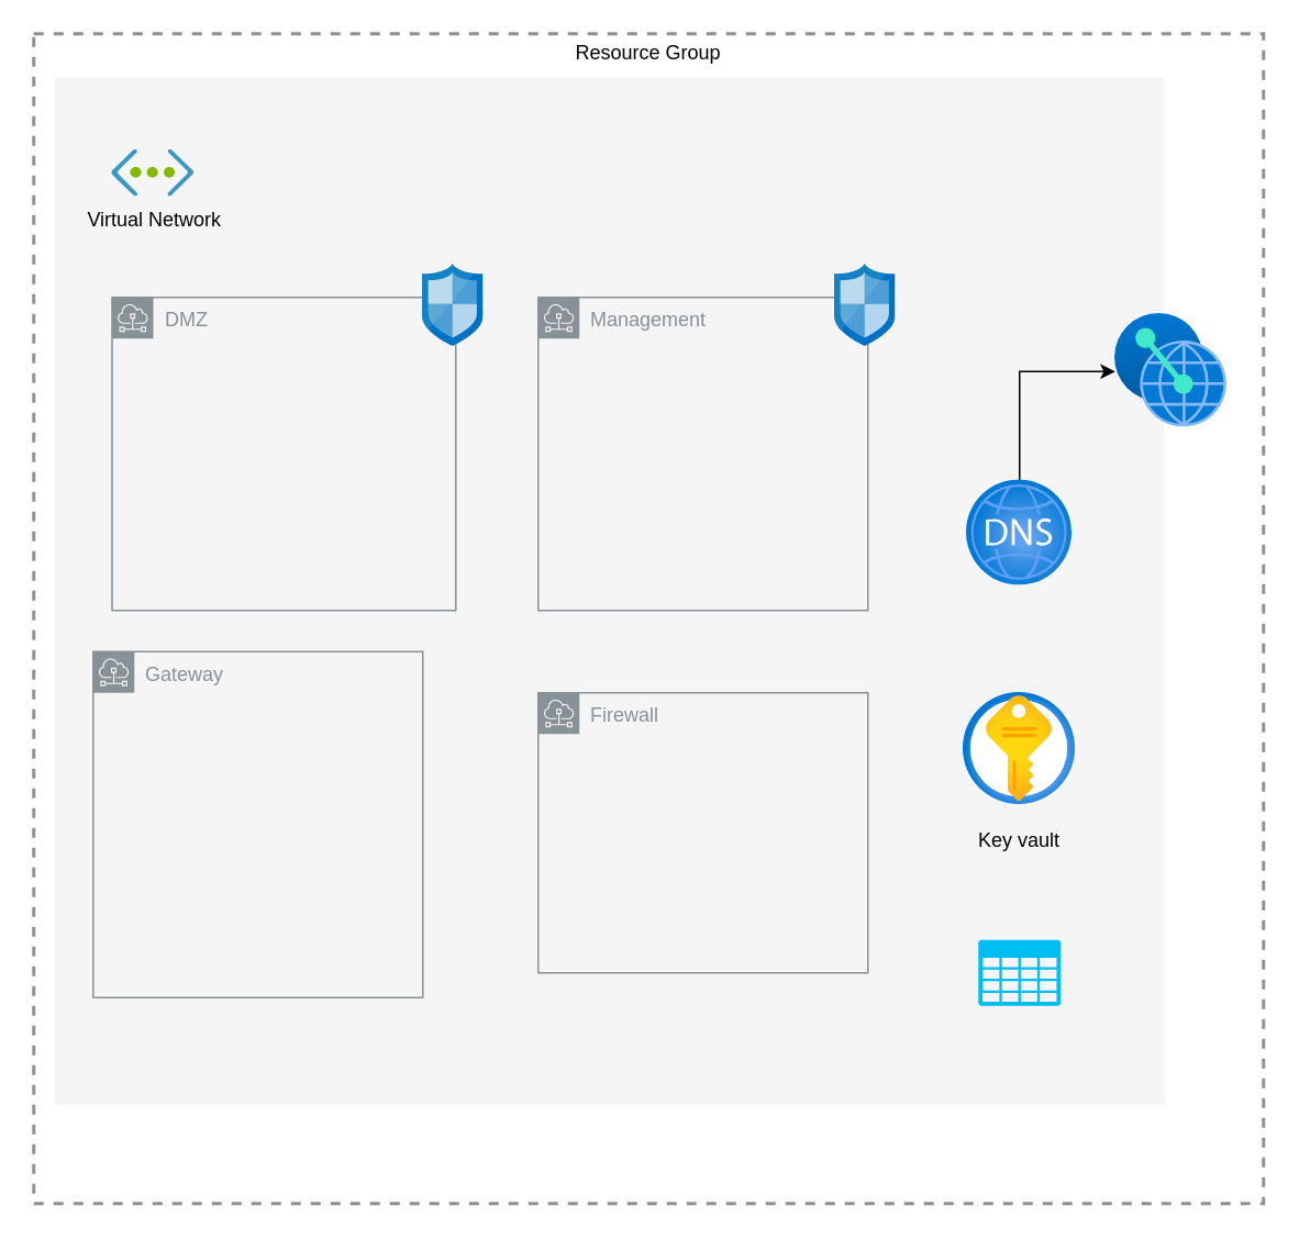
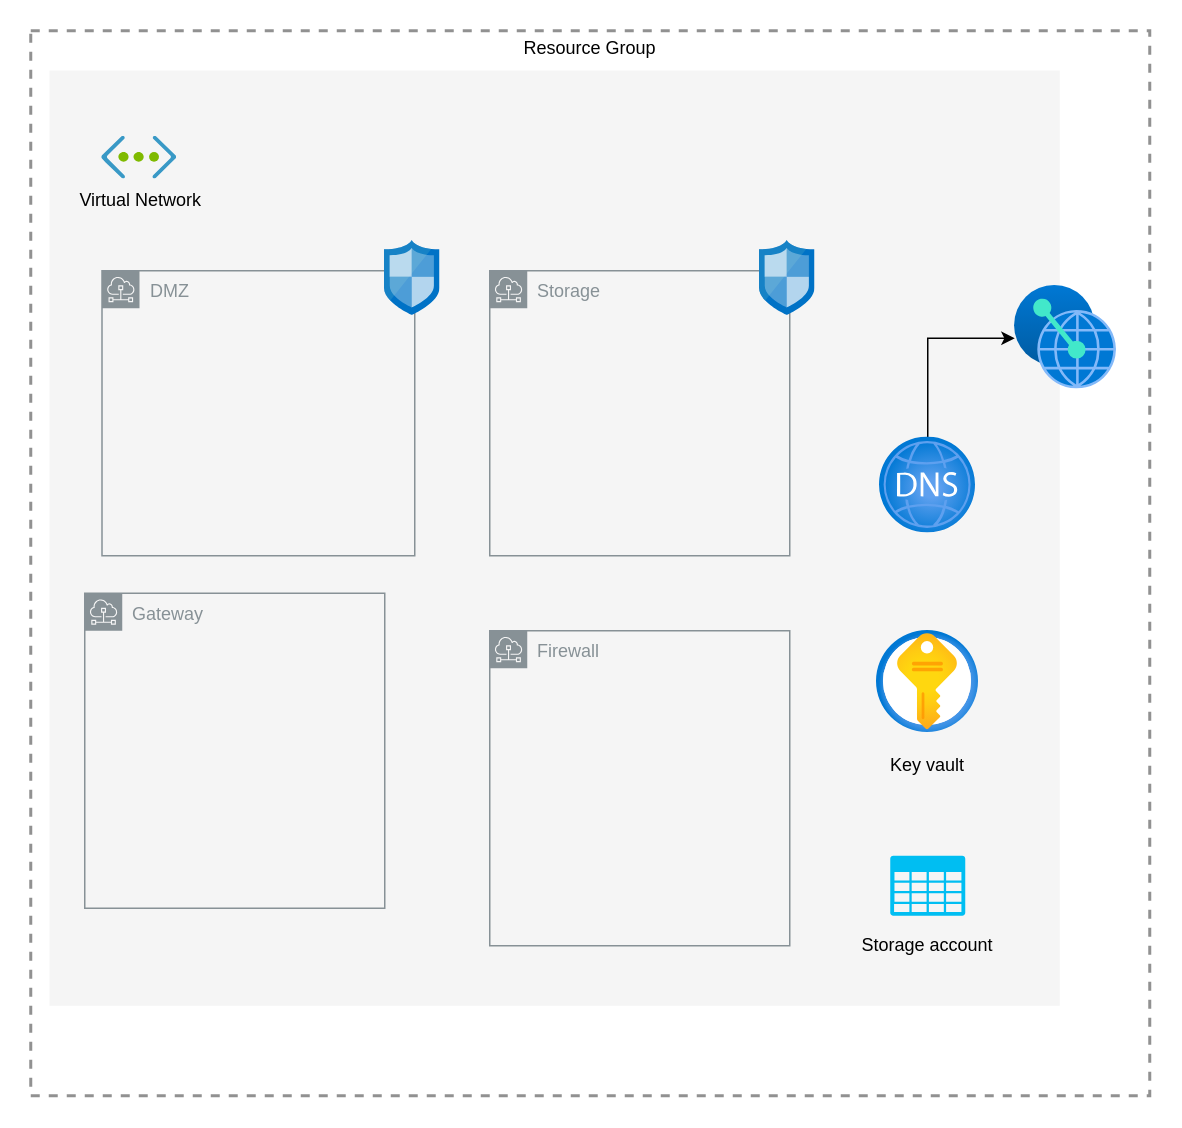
- <mxCell id="5" value="Management" style="outlineConnect=0;gradientColor=none;html=1;whiteSpace=wrap;fontSize=12;fontStyle=0;shape=mxgraph.aws4.group;grIcon=mxgraph.aws4.group_subnet;strokeColor=#879196;fillColor=none;verticalAlign=top;align=left;spacingLeft=30;fontColor=#879196;dashed=0;" vertex="1" parent="1"><mxGeometry x="326" y="180" width="200" height="190" as="geometry" /></mxCell>
+ <mxCell id="5" value="Storage" style="outlineConnect=0;gradientColor=none;html=1;whiteSpace=wrap;fontSize=12;fontStyle=0;shape=mxgraph.aws4.group;grIcon=mxgraph.aws4.group_subnet;strokeColor=#879196;fillColor=none;verticalAlign=top;align=left;spacingLeft=30;fontColor=#879196;dashed=0;" vertex="1" parent="1"><mxGeometry x="326" y="180" width="200" height="190" as="geometry" /></mxCell>
- <mxCell id="8" value="Firewall" style="outlineConnect=0;gradientColor=none;html=1;whiteSpace=wrap;fontSize=12;fontStyle=0;shape=mxgraph.aws4.group;grIcon=mxgraph.aws4.group_subnet;strokeColor=#879196;fillColor=none;verticalAlign=top;align=left;spacingLeft=30;fontColor=#879196;dashed=0;" vertex="1" parent="1"><mxGeometry x="326" y="420" width="200" height="170" as="geometry" /></mxCell>
+ <mxCell id="8" value="Firewall" style="outlineConnect=0;gradientColor=none;html=1;whiteSpace=wrap;fontSize=12;fontStyle=0;shape=mxgraph.aws4.group;grIcon=mxgraph.aws4.group_subnet;strokeColor=#879196;fillColor=none;verticalAlign=top;align=left;spacingLeft=30;fontColor=#879196;dashed=0;" vertex="1" parent="1"><mxGeometry x="326" y="420" width="200" height="210" as="geometry" /></mxCell>
+ <mxCell id="17" value="Storage account" style="text;html=1;strokeColor=none;fillColor=none;align=center;verticalAlign=middle;whiteSpace=wrap;rounded=0;" vertex="1" parent="1"><mxGeometry x="568" y="620" width="100" height="20" as="geometry" /></mxCell>
